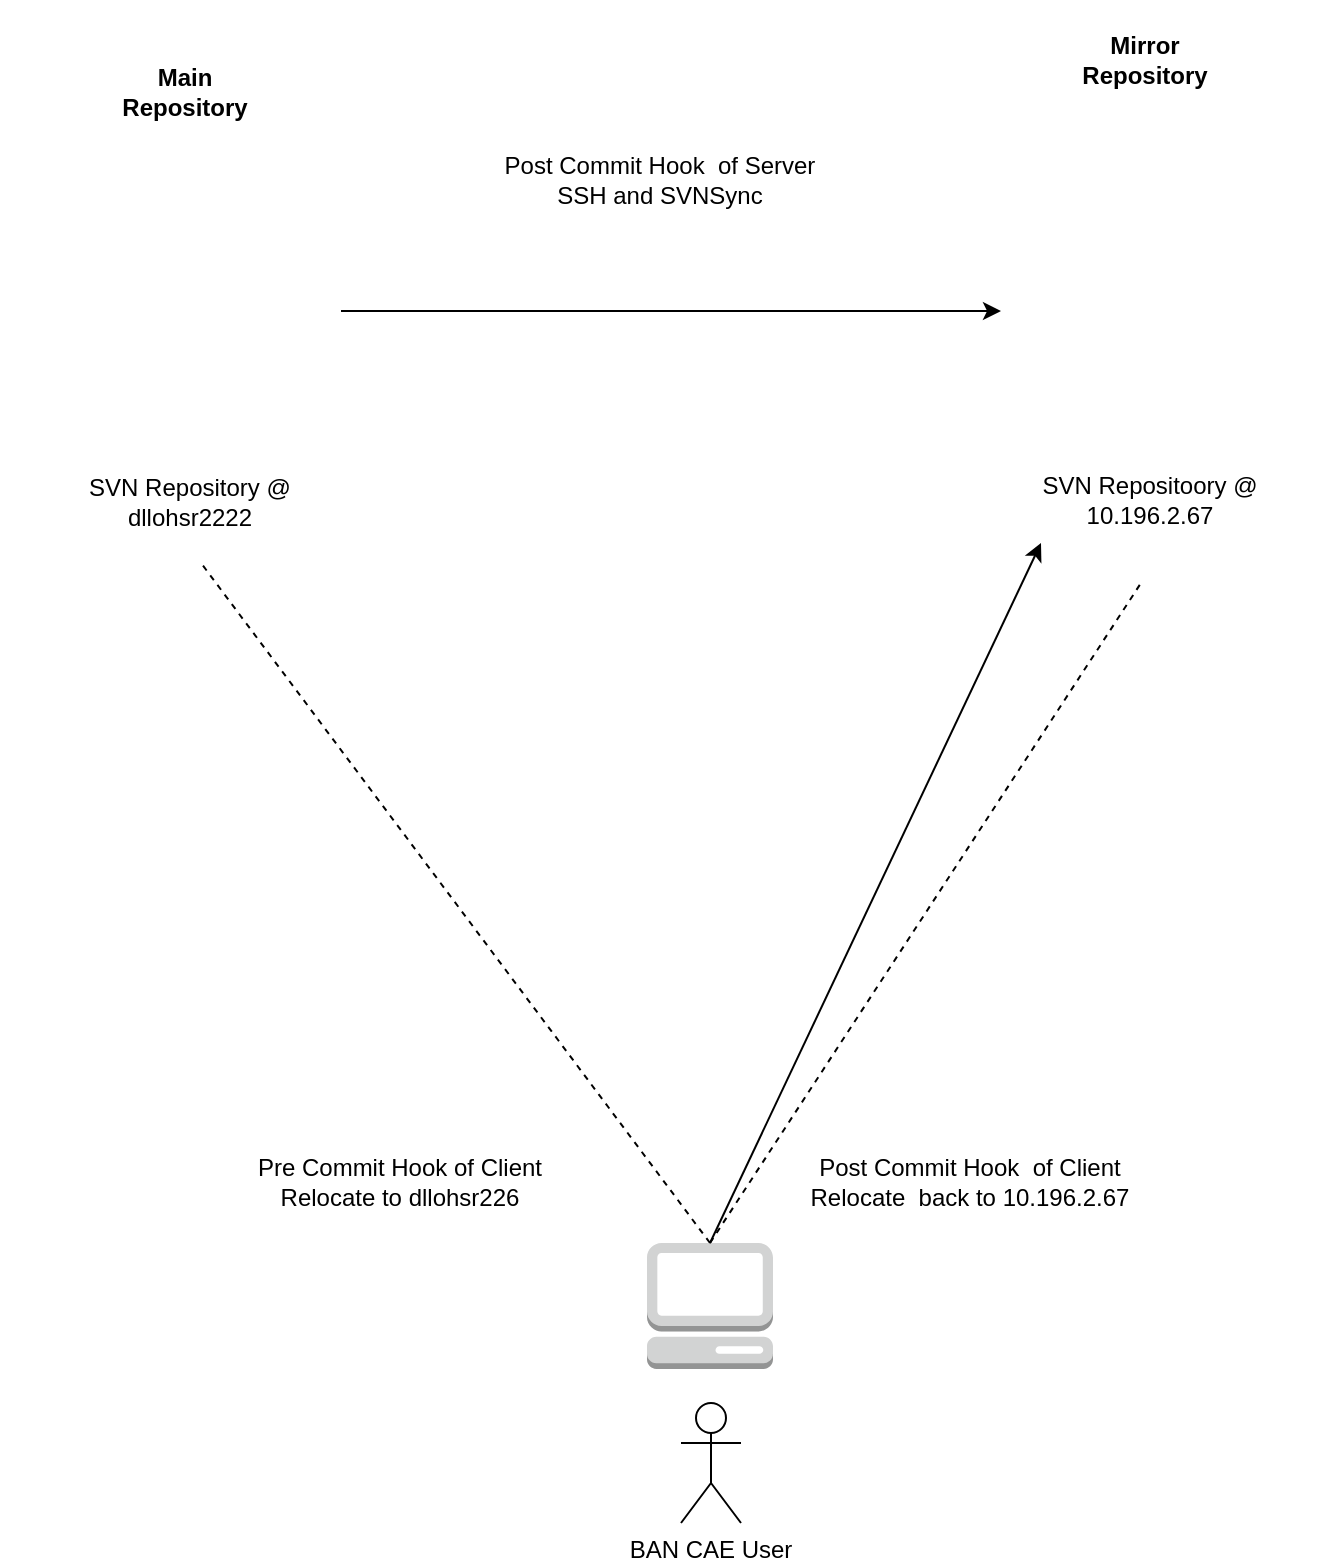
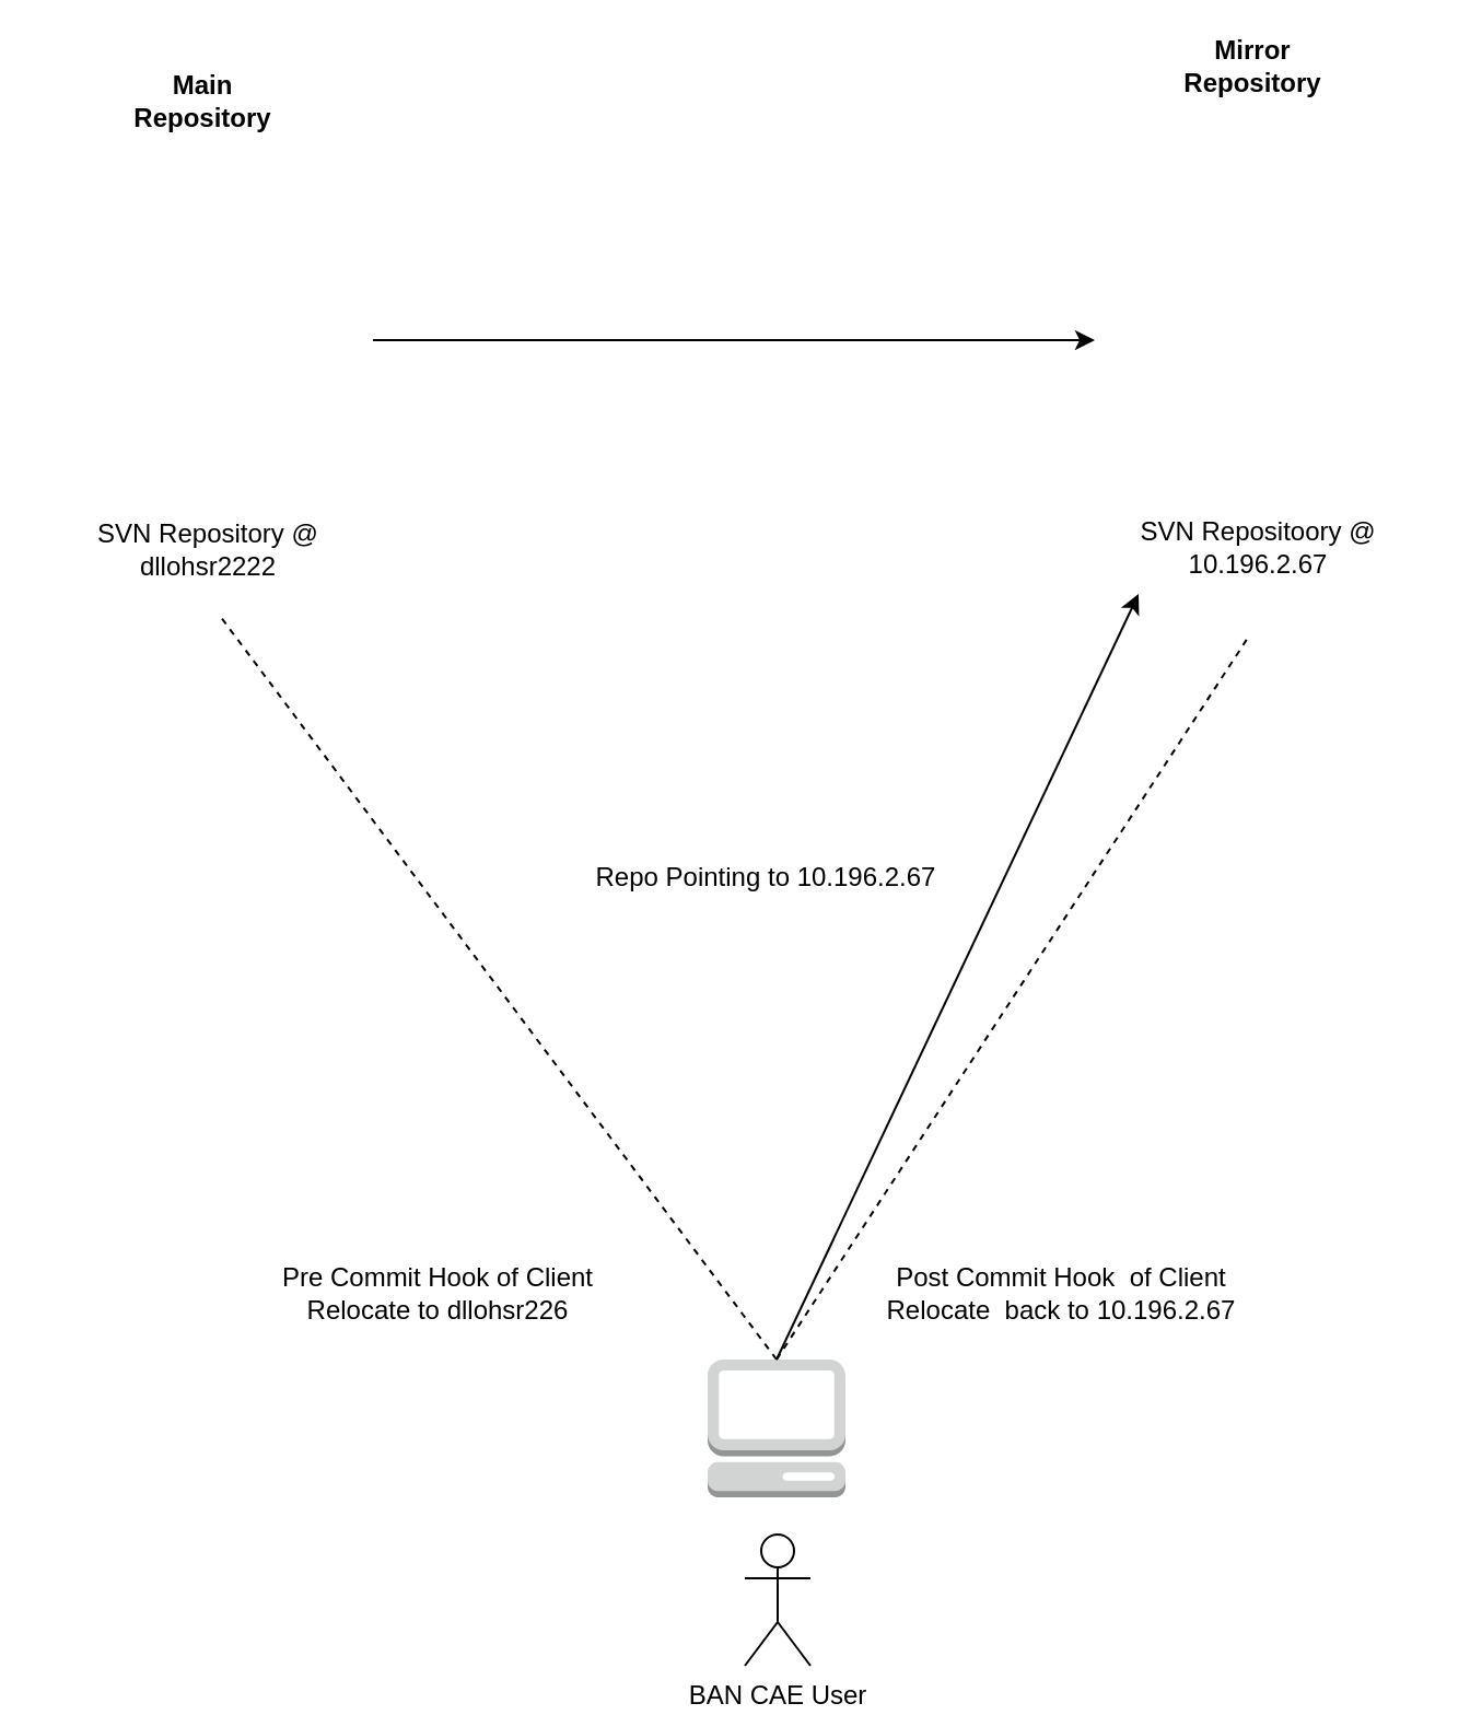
- <mxCell id="16" value="Post Commit Hook&amp;nbsp; of Server&lt;br&gt;SSH and SVNSync&lt;br&gt;" style="text;html=1;strokeColor=none;fillColor=none;align=center;verticalAlign=middle;whiteSpace=wrap;rounded=0;" vertex="1" parent="1"><mxGeometry x="240" y="80" width="180" height="20" as="geometry" /></mxCell>
+ <mxCell id="11" value="Repo Pointing to 10.196.2.67" style="text;html=1;strokeColor=none;fillColor=none;align=center;verticalAlign=middle;whiteSpace=wrap;rounded=0;" vertex="1" parent="1"><mxGeometry x="260" y="391" width="180" height="20" as="geometry" /></mxCell>
